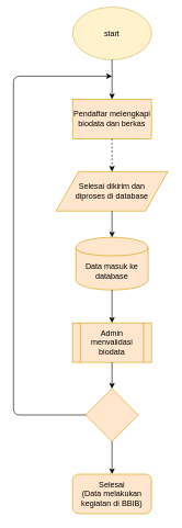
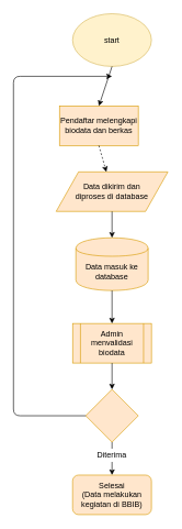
- <mxCell id="2" value="start" style="ellipse;whiteSpace=wrap;html=1;fillColor=#fff2cc;strokeColor=#d6b656;" vertex="1" parent="1"><mxGeometry x="110" y="10" width="120" height="80" as="geometry" /></mxCell>
+ <mxCell id="2" value="start" style="ellipse;whiteSpace=wrap;html=1;fillColor=#fff2cc;strokeColor=#d6b656;" vertex="1" parent="1"><mxGeometry x="110" y="20" width="120" height="80" as="geometry" /></mxCell>
- <mxCell id="3" value="Pendaftar melengkapi biodata dan berkas" style="rounded=0;whiteSpace=wrap;html=1;fillColor=#ffe6cc;strokeColor=#d79b00;" vertex="1" parent="1"><mxGeometry x="110" y="150" width="120" height="60" as="geometry" /></mxCell>
+ <mxCell id="3" value="Pendaftar melengkapi biodata dan berkas" style="rounded=0;whiteSpace=wrap;html=1;fillColor=#ffe6cc;strokeColor=#d79b00;" vertex="1" parent="1"><mxGeometry x="90" y="160" width="120" height="60" as="geometry" /></mxCell>
- <mxCell id="4" value="Selesai dikirim dan &lt;br&gt;diproses di database" style="shape=parallelogram;perimeter=parallelogramPerimeter;whiteSpace=wrap;html=1;fillColor=#ffe6cc;strokeColor=#d79b00;" vertex="1" parent="1"><mxGeometry x="85" y="260" width="170" height="60" as="geometry" /></mxCell>
+ <mxCell id="4" value="Data dikirim dan &lt;br&gt;diproses di database" style="shape=parallelogram;perimeter=parallelogramPerimeter;whiteSpace=wrap;html=1;fillColor=#ffe6cc;strokeColor=#d79b00;" vertex="1" parent="1"><mxGeometry x="85" y="260" width="170" height="60" as="geometry" /></mxCell>
+ <mxCell id="15" value="Diterima" style="text;html=1;strokeColor=none;fillColor=#ffffff;align=center;verticalAlign=middle;whiteSpace=wrap;rounded=0;" vertex="1" parent="1"><mxGeometry x="150" y="680" width="40" height="20" as="geometry" /></mxCell>
